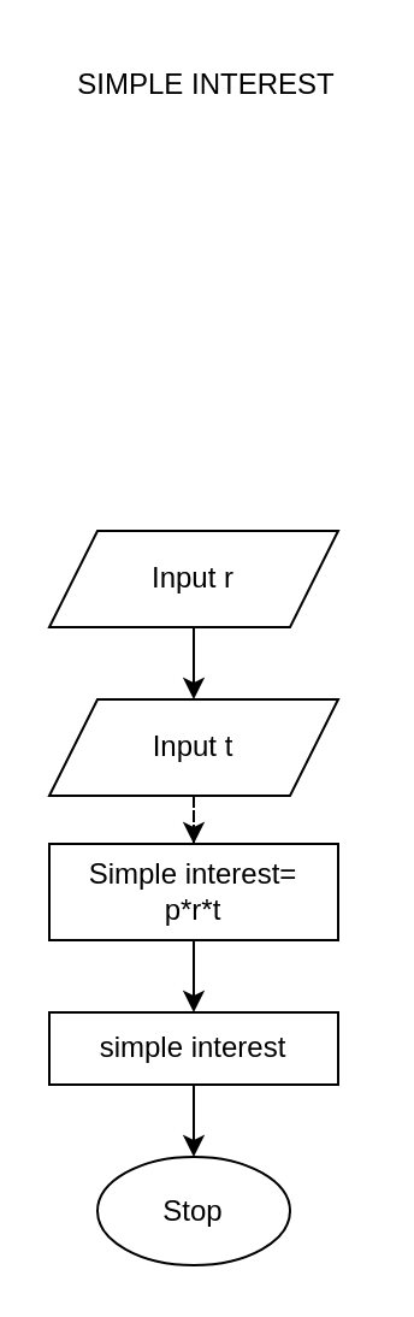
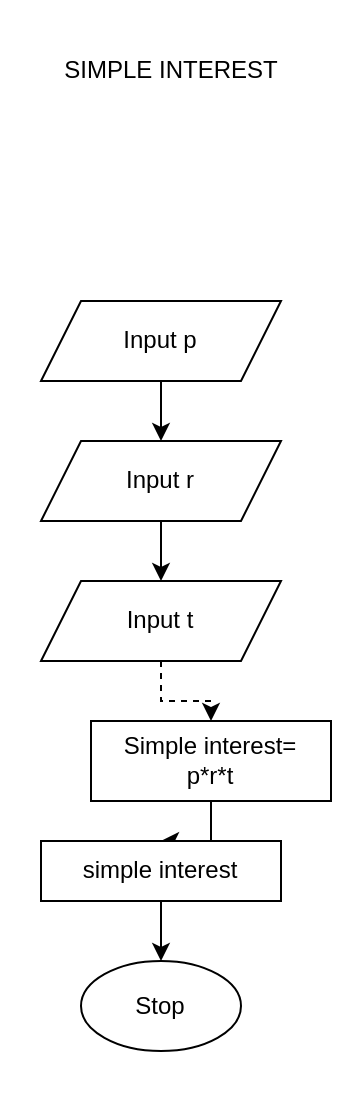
+ <mxCell id="3" value="Input p" style="shape=parallelogram;perimeter=parallelogramPerimeter;whiteSpace=wrap;html=1;fixedSize=1;" vertex="1" parent="1"><mxGeometry x="20" y="150" width="120" height="40" as="geometry" /></mxCell>
+ <mxCell id="2" value="" style="edgeStyle=orthogonalEdgeStyle;rounded=0;orthogonalLoop=1;jettySize=auto;html=1;" edge="1" parent="1" source="3" target="5"><mxGeometry relative="1" as="geometry" /></mxCell>
- <mxCell id="9" value="Simple interest=&lt;br&gt;p*r*t" style="whiteSpace=wrap;html=1;" vertex="1" parent="1"><mxGeometry x="20" y="350" width="120" height="40" as="geometry" /></mxCell>
+ <mxCell id="9" value="Simple interest=&lt;br&gt;p*r*t" style="whiteSpace=wrap;html=1;" vertex="1" parent="1"><mxGeometry x="45" y="360" width="120" height="40" as="geometry" /></mxCell>
